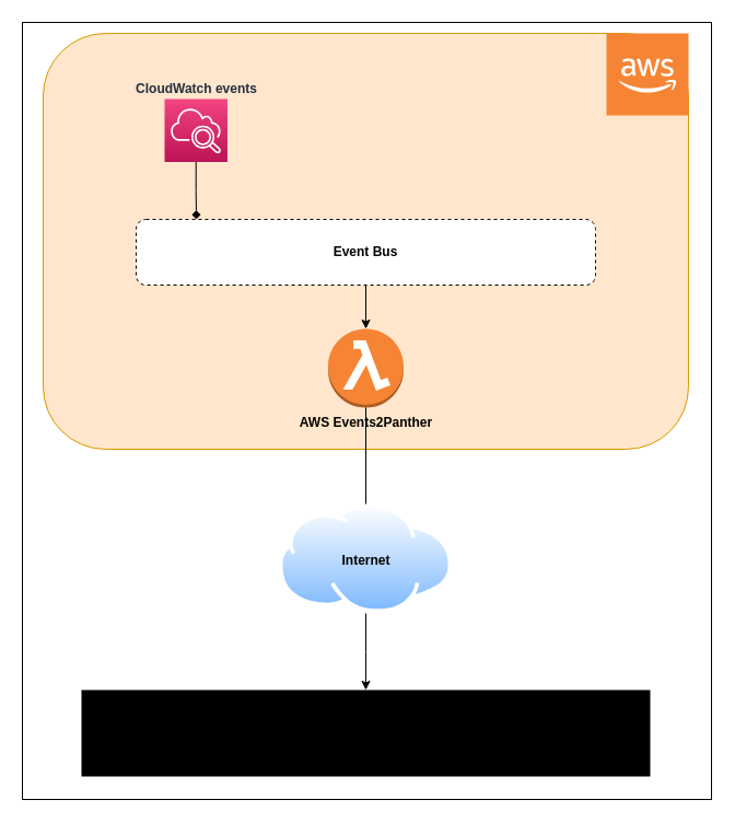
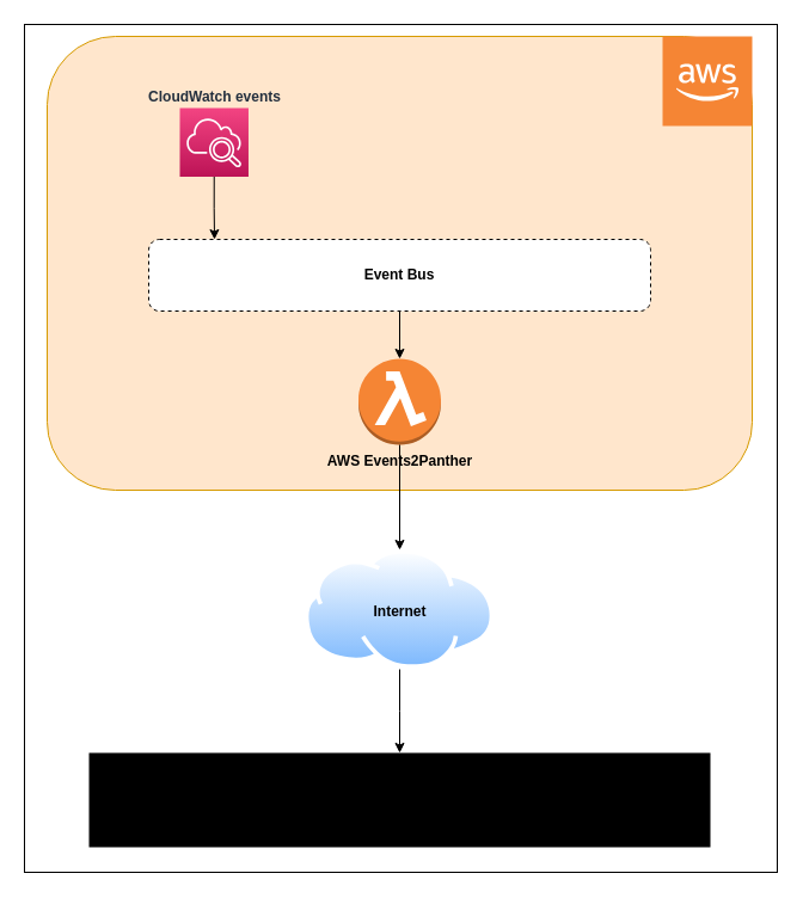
- <mxCell id="7" style="edgeStyle=orthogonalEdgeStyle;rounded=0;orthogonalLoop=1;jettySize=auto;html=1;exitX=0.5;exitY=1;exitDx=0;exitDy=0;exitPerimeter=0;entryX=0.131;entryY=0;entryDx=0;entryDy=0;entryPerimeter=0;fontColor=none;endArrow=diamond;" edge="1" parent="3" source="8" target="10"><mxGeometry relative="1" as="geometry" /></mxCell>
+ <mxCell id="7" style="edgeStyle=orthogonalEdgeStyle;rounded=0;orthogonalLoop=1;jettySize=auto;html=1;exitX=0.5;exitY=1;exitDx=0;exitDy=0;exitPerimeter=0;entryX=0.131;entryY=0;entryDx=0;entryDy=0;entryPerimeter=0;fontColor=none;" edge="1" parent="3" source="8" target="10"><mxGeometry relative="1" as="geometry" /></mxCell>
- <mxCell id="14" style="edgeStyle=orthogonalEdgeStyle;rounded=0;orthogonalLoop=1;jettySize=auto;html=1;entryX=0.5;entryY=0;entryDx=0;entryDy=0;fontColor=none;endArrow=none;" edge="1" parent="1" source="6" target="12"><mxGeometry relative="1" as="geometry" /></mxCell>
+ <mxCell id="14" style="edgeStyle=orthogonalEdgeStyle;rounded=0;orthogonalLoop=1;jettySize=auto;html=1;entryX=0.5;entryY=0;entryDx=0;entryDy=0;fontColor=none;" edge="1" parent="1" source="6" target="12"><mxGeometry relative="1" as="geometry" /></mxCell>
